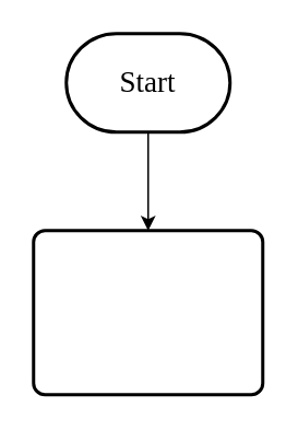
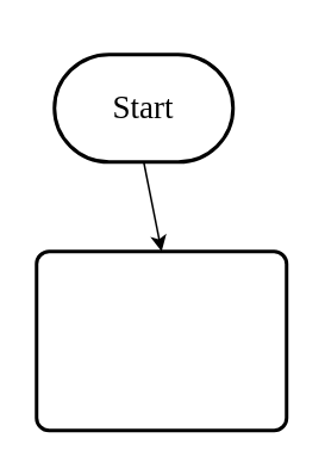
- <mxCell id="2" value="&lt;font face=&quot;Tahoma&quot; style=&quot;font-size: 18px&quot;&gt;Start&lt;/font&gt;" style="strokeWidth=2;html=1;shape=mxgraph.flowchart.terminator;whiteSpace=wrap;" vertex="1" parent="1"><mxGeometry x="40" y="20" width="100" height="60" as="geometry" /></mxCell>
+ <mxCell id="2" value="&lt;font face=&quot;Tahoma&quot; style=&quot;font-size: 18px&quot;&gt;Start&lt;/font&gt;" style="strokeWidth=2;html=1;shape=mxgraph.flowchart.terminator;whiteSpace=wrap;" vertex="1" parent="1"><mxGeometry x="30" y="30" width="100" height="60" as="geometry" /></mxCell>
